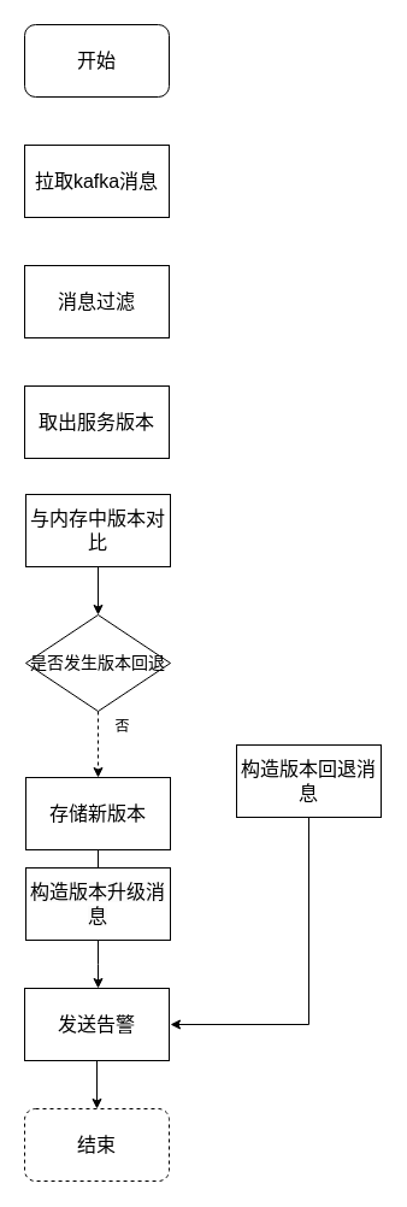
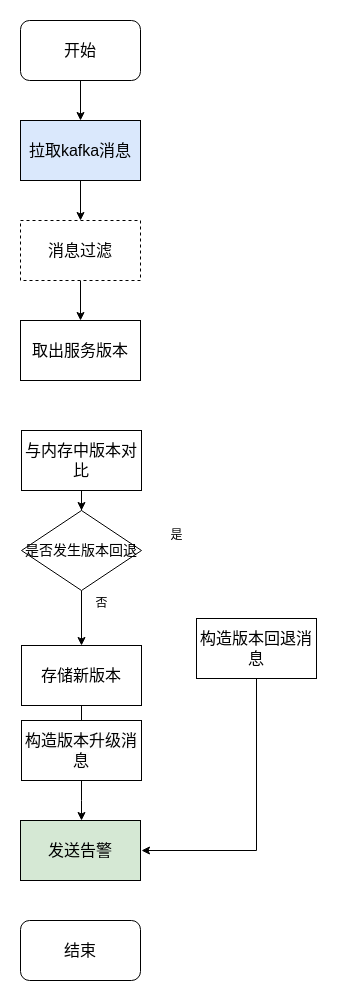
+ <mxCell id="2" style="edgeStyle=orthogonalEdgeStyle;rounded=0;orthogonalLoop=1;jettySize=auto;html=1;entryX=0.5;entryY=0;entryDx=0;entryDy=0;" edge="1" parent="1" source="3" target="5"><mxGeometry relative="1" as="geometry" /></mxCell>
- <mxCell id="5" value="&lt;font style=&quot;font-size: 16px;&quot;&gt;拉取kafka消息&lt;/font&gt;" style="rounded=0;whiteSpace=wrap;html=1;" vertex="1" parent="1"><mxGeometry x="20" y="120" width="120" height="60" as="geometry" /></mxCell>
+ <mxCell id="5" value="&lt;font style=&quot;font-size: 16px;&quot;&gt;拉取kafka消息&lt;/font&gt;" style="rounded=0;whiteSpace=wrap;html=1;fillColor=#dae8fc;" vertex="1" parent="1"><mxGeometry x="20" y="120" width="120" height="60" as="geometry" /></mxCell>
+ <mxCell id="4" style="edgeStyle=orthogonalEdgeStyle;rounded=0;orthogonalLoop=1;jettySize=auto;html=1;entryX=0.5;entryY=0;entryDx=0;entryDy=0;" edge="1" parent="1" source="5" target="7"><mxGeometry relative="1" as="geometry" /></mxCell>
- <mxCell id="7" value="&lt;font style=&quot;font-size: 16px;&quot;&gt;消息过滤&lt;/font&gt;" style="rounded=0;whiteSpace=wrap;html=1;" vertex="1" parent="1"><mxGeometry x="20" y="220" width="120" height="60" as="geometry" /></mxCell>
+ <mxCell id="7" value="&lt;font style=&quot;font-size: 16px;&quot;&gt;消息过滤&lt;/font&gt;" style="rounded=0;whiteSpace=wrap;html=1;dashed=1;" vertex="1" parent="1"><mxGeometry x="20" y="220" width="120" height="60" as="geometry" /></mxCell>
+ <mxCell id="6" style="edgeStyle=orthogonalEdgeStyle;rounded=0;orthogonalLoop=1;jettySize=auto;html=1;entryX=0.5;entryY=0;entryDx=0;entryDy=0;" edge="1" parent="1" source="7" target="16"><mxGeometry relative="1" as="geometry"><mxPoint x="81" y="310" as="targetPoint" /></mxGeometry></mxCell>
- <mxCell id="9" value="&lt;font style=&quot;font-size: 16px;&quot;&gt;与内存中版本对比&lt;/font&gt;" style="rounded=0;whiteSpace=wrap;html=1;" vertex="1" parent="1"><mxGeometry x="21" y="410" width="120" height="60" as="geometry" /></mxCell>
+ <mxCell id="9" value="&lt;font style=&quot;font-size: 16px;&quot;&gt;与内存中版本对比&lt;/font&gt;" style="rounded=0;whiteSpace=wrap;html=1;" vertex="1" parent="1"><mxGeometry x="21" y="430" width="120" height="60" as="geometry" /></mxCell>
+ <mxCell id="15" value="是" style="text;html=1;align=center;verticalAlign=middle;resizable=0;points=[];autosize=1;strokeColor=none;fillColor=none;" vertex="1" parent="1"><mxGeometry x="156" y="520" width="40" height="30" as="geometry" /></mxCell>
- <mxCell id="10" style="edgeStyle=orthogonalEdgeStyle;rounded=0;orthogonalLoop=1;jettySize=auto;html=1;entryX=0.5;entryY=0;entryDx=0;entryDy=0;dashed=1;" edge="1" parent="1" source="11" target="13"><mxGeometry relative="1" as="geometry" /></mxCell>
+ <mxCell id="10" style="edgeStyle=orthogonalEdgeStyle;rounded=0;orthogonalLoop=1;jettySize=auto;html=1;entryX=0.5;entryY=0;entryDx=0;entryDy=0;" edge="1" parent="1" source="11" target="13"><mxGeometry relative="1" as="geometry" /></mxCell>
- <mxCell id="22" value="&lt;font style=&quot;font-size: 16px;&quot;&gt;发送告警&lt;/font&gt;" style="rounded=0;whiteSpace=wrap;html=1;" vertex="1" parent="1"><mxGeometry x="20" y="820" width="120" height="60" as="geometry" /></mxCell>
+ <mxCell id="22" value="&lt;font style=&quot;font-size: 16px;&quot;&gt;发送告警&lt;/font&gt;" style="rounded=0;whiteSpace=wrap;html=1;fillColor=#d5e8d4;" vertex="1" parent="1"><mxGeometry x="20" y="820" width="120" height="60" as="geometry" /></mxCell>
- <mxCell id="21" style="edgeStyle=orthogonalEdgeStyle;rounded=0;orthogonalLoop=1;jettySize=auto;html=1;" edge="1" parent="1" source="22" target="23"><mxGeometry relative="1" as="geometry" /></mxCell>
- <mxCell id="23" value="&lt;font style=&quot;font-size: 16px;&quot;&gt;结束&lt;/font&gt;" style="rounded=1;whiteSpace=wrap;html=1;dashed=1;" vertex="1" parent="1"><mxGeometry x="20" y="920" width="120" height="60" as="geometry" /></mxCell>
+ <mxCell id="23" value="&lt;font style=&quot;font-size: 16px;&quot;&gt;结束&lt;/font&gt;" style="rounded=1;whiteSpace=wrap;html=1;" vertex="1" parent="1"><mxGeometry x="20" y="920" width="120" height="60" as="geometry" /></mxCell>
